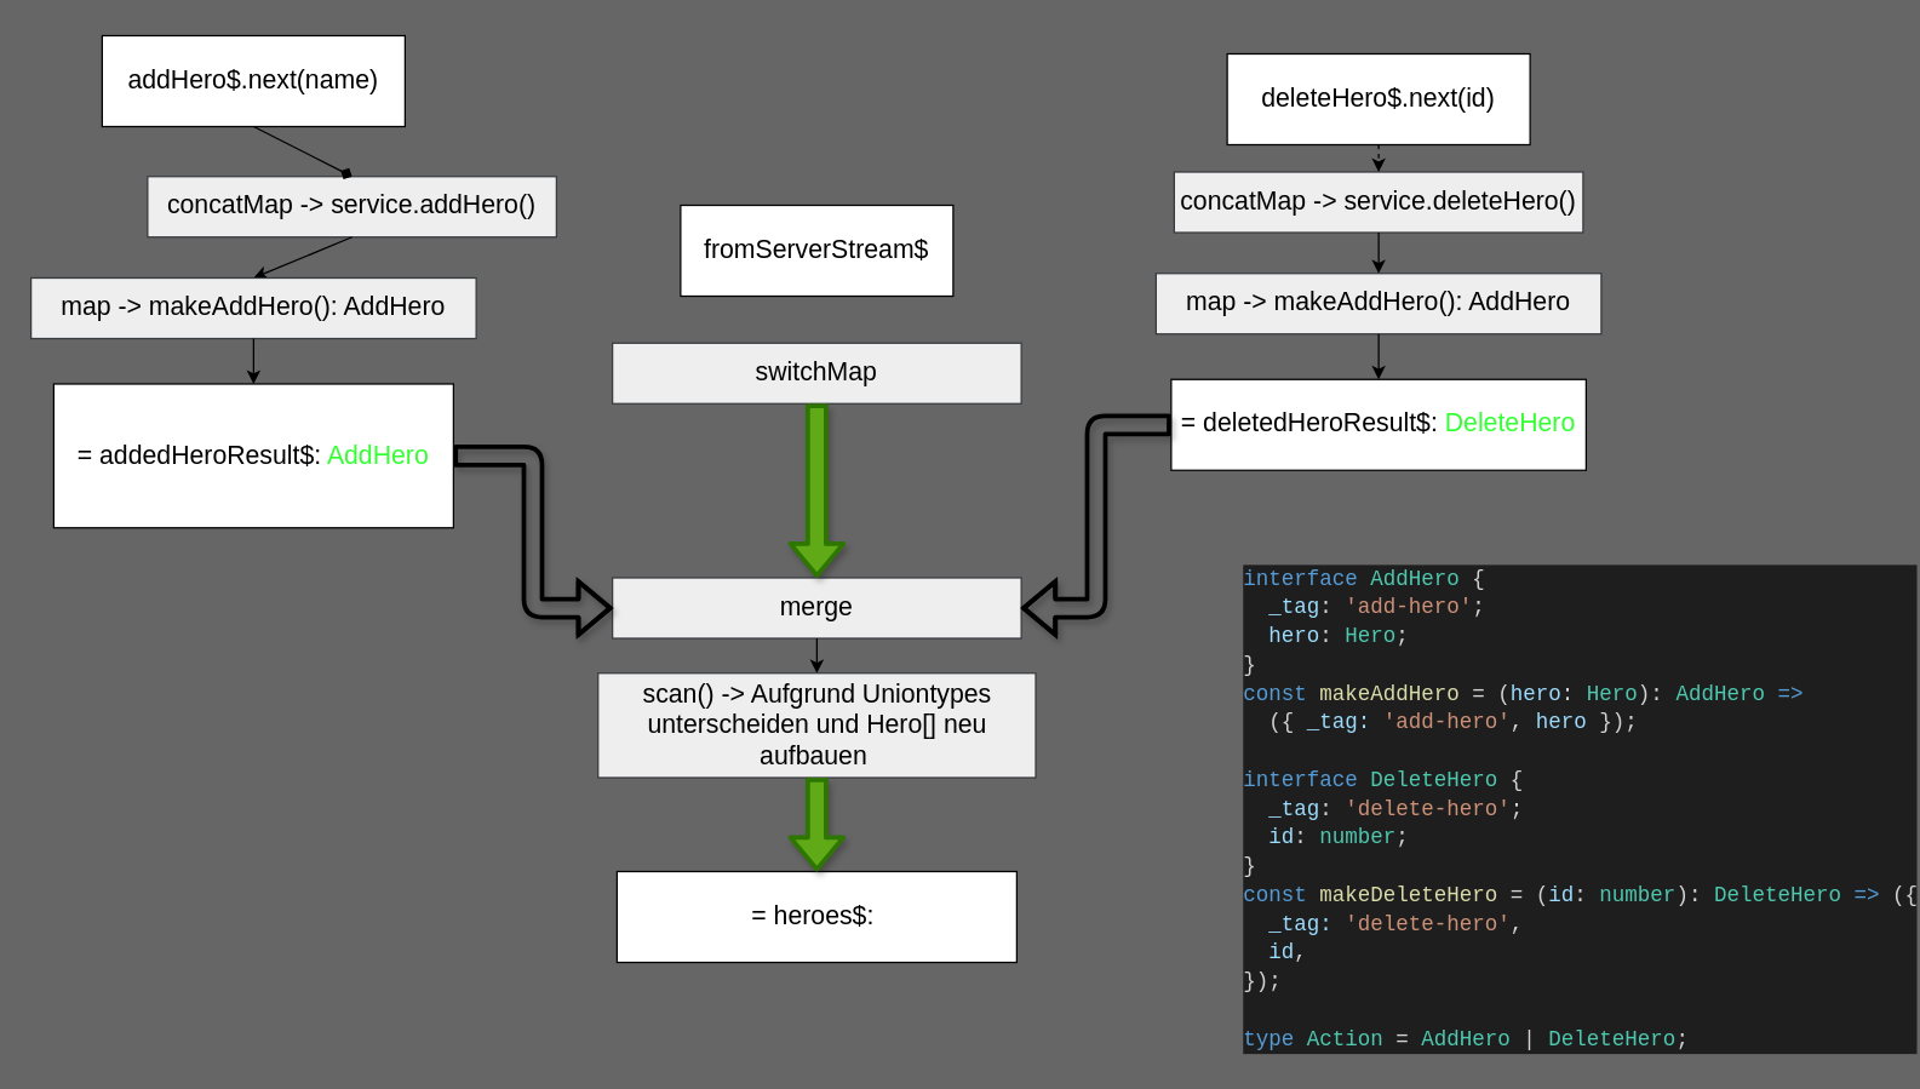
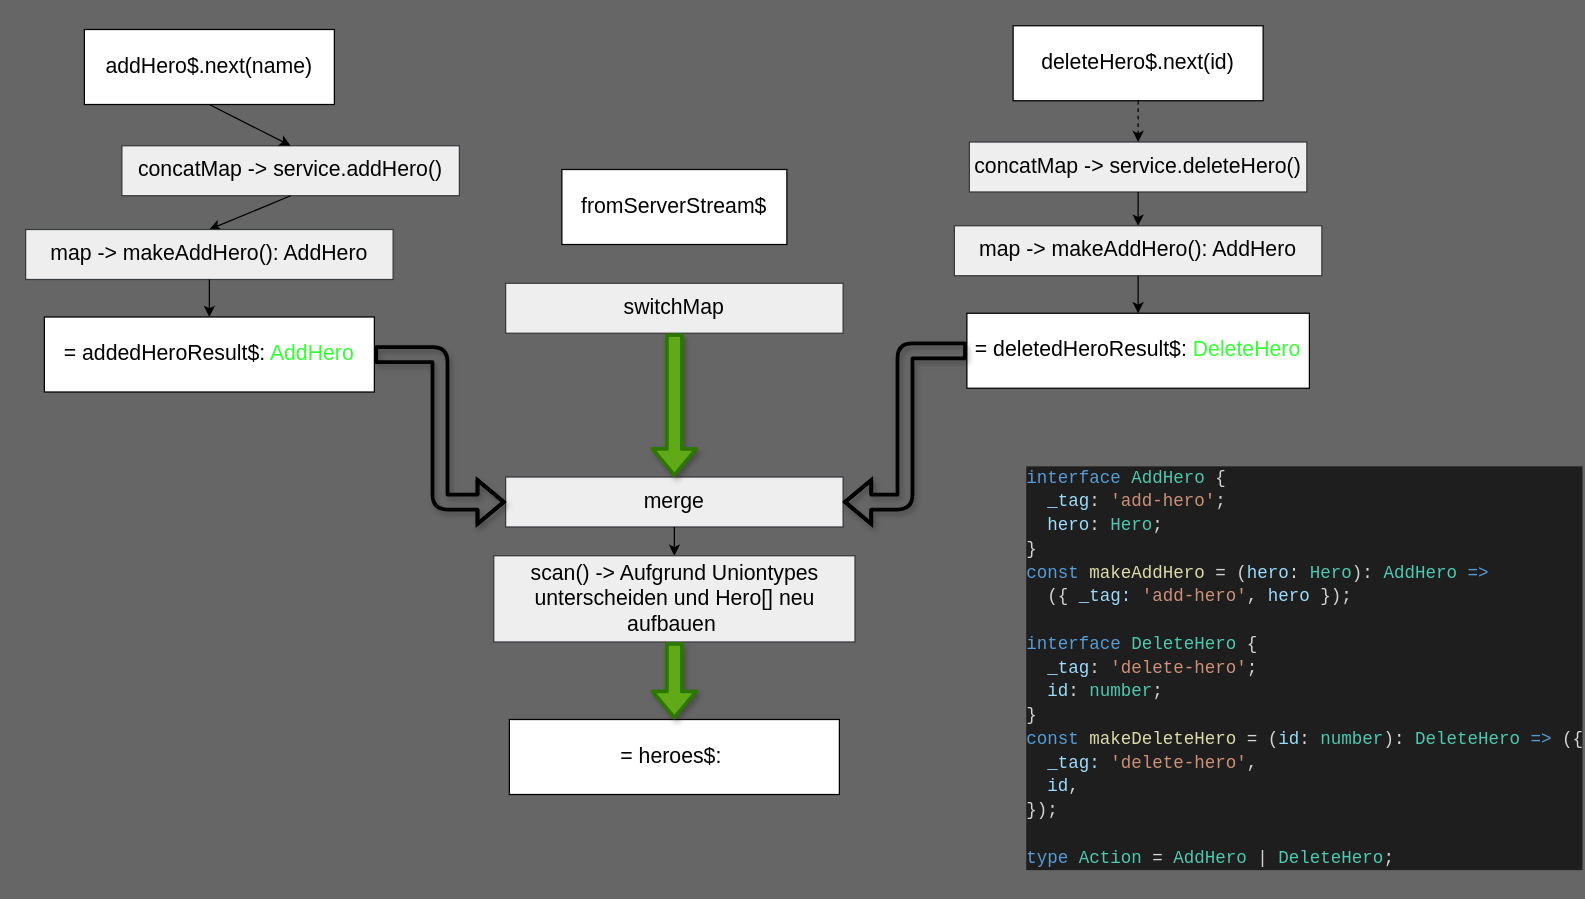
- <mxCell id="4" value="deleteHero$.next(id)" style="whiteSpace=wrap;html=1;fontSize=17;" parent="3" vertex="1"><mxGeometry x="47" y="15" width="200" height="60" as="geometry" /></mxCell>
+ <mxCell id="4" value="deleteHero$.next(id)" style="whiteSpace=wrap;html=1;fontSize=17;" parent="3" vertex="1"><mxGeometry x="47" width="200" height="60" as="geometry" /></mxCell>
- <mxCell id="15" style="edgeStyle=none;html=1;exitX=0.5;exitY=1;exitDx=0;exitDy=0;fontSize=17;entryX=0.5;entryY=0;entryDx=0;entryDy=0;endArrow=diamond;" parent="1" source="13" target="14" edge="1"><mxGeometry relative="1" as="geometry"><mxPoint x="167" y="111" as="targetPoint" /></mxGeometry></mxCell>
+ <mxCell id="15" style="edgeStyle=none;html=1;exitX=0.5;exitY=1;exitDx=0;exitDy=0;fontSize=17;entryX=0.5;entryY=0;entryDx=0;entryDy=0;" parent="1" source="13" target="14" edge="1"><mxGeometry relative="1" as="geometry"><mxPoint x="167" y="111" as="targetPoint" /></mxGeometry></mxCell>
- <mxCell id="19" value="= addedHeroResult$: &lt;font color=&quot;#33ff33&quot;&gt;AddHero&lt;/font&gt;" style="whiteSpace=wrap;html=1;fontSize=17;" parent="1" vertex="1"><mxGeometry x="35" y="253" width="264" height="95" as="geometry" /></mxCell>
+ <mxCell id="19" value="= addedHeroResult$: &lt;font color=&quot;#33ff33&quot;&gt;AddHero&lt;/font&gt;" style="whiteSpace=wrap;html=1;fontSize=17;" parent="1" vertex="1"><mxGeometry x="35" y="253" width="264" height="60" as="geometry" /></mxCell>
